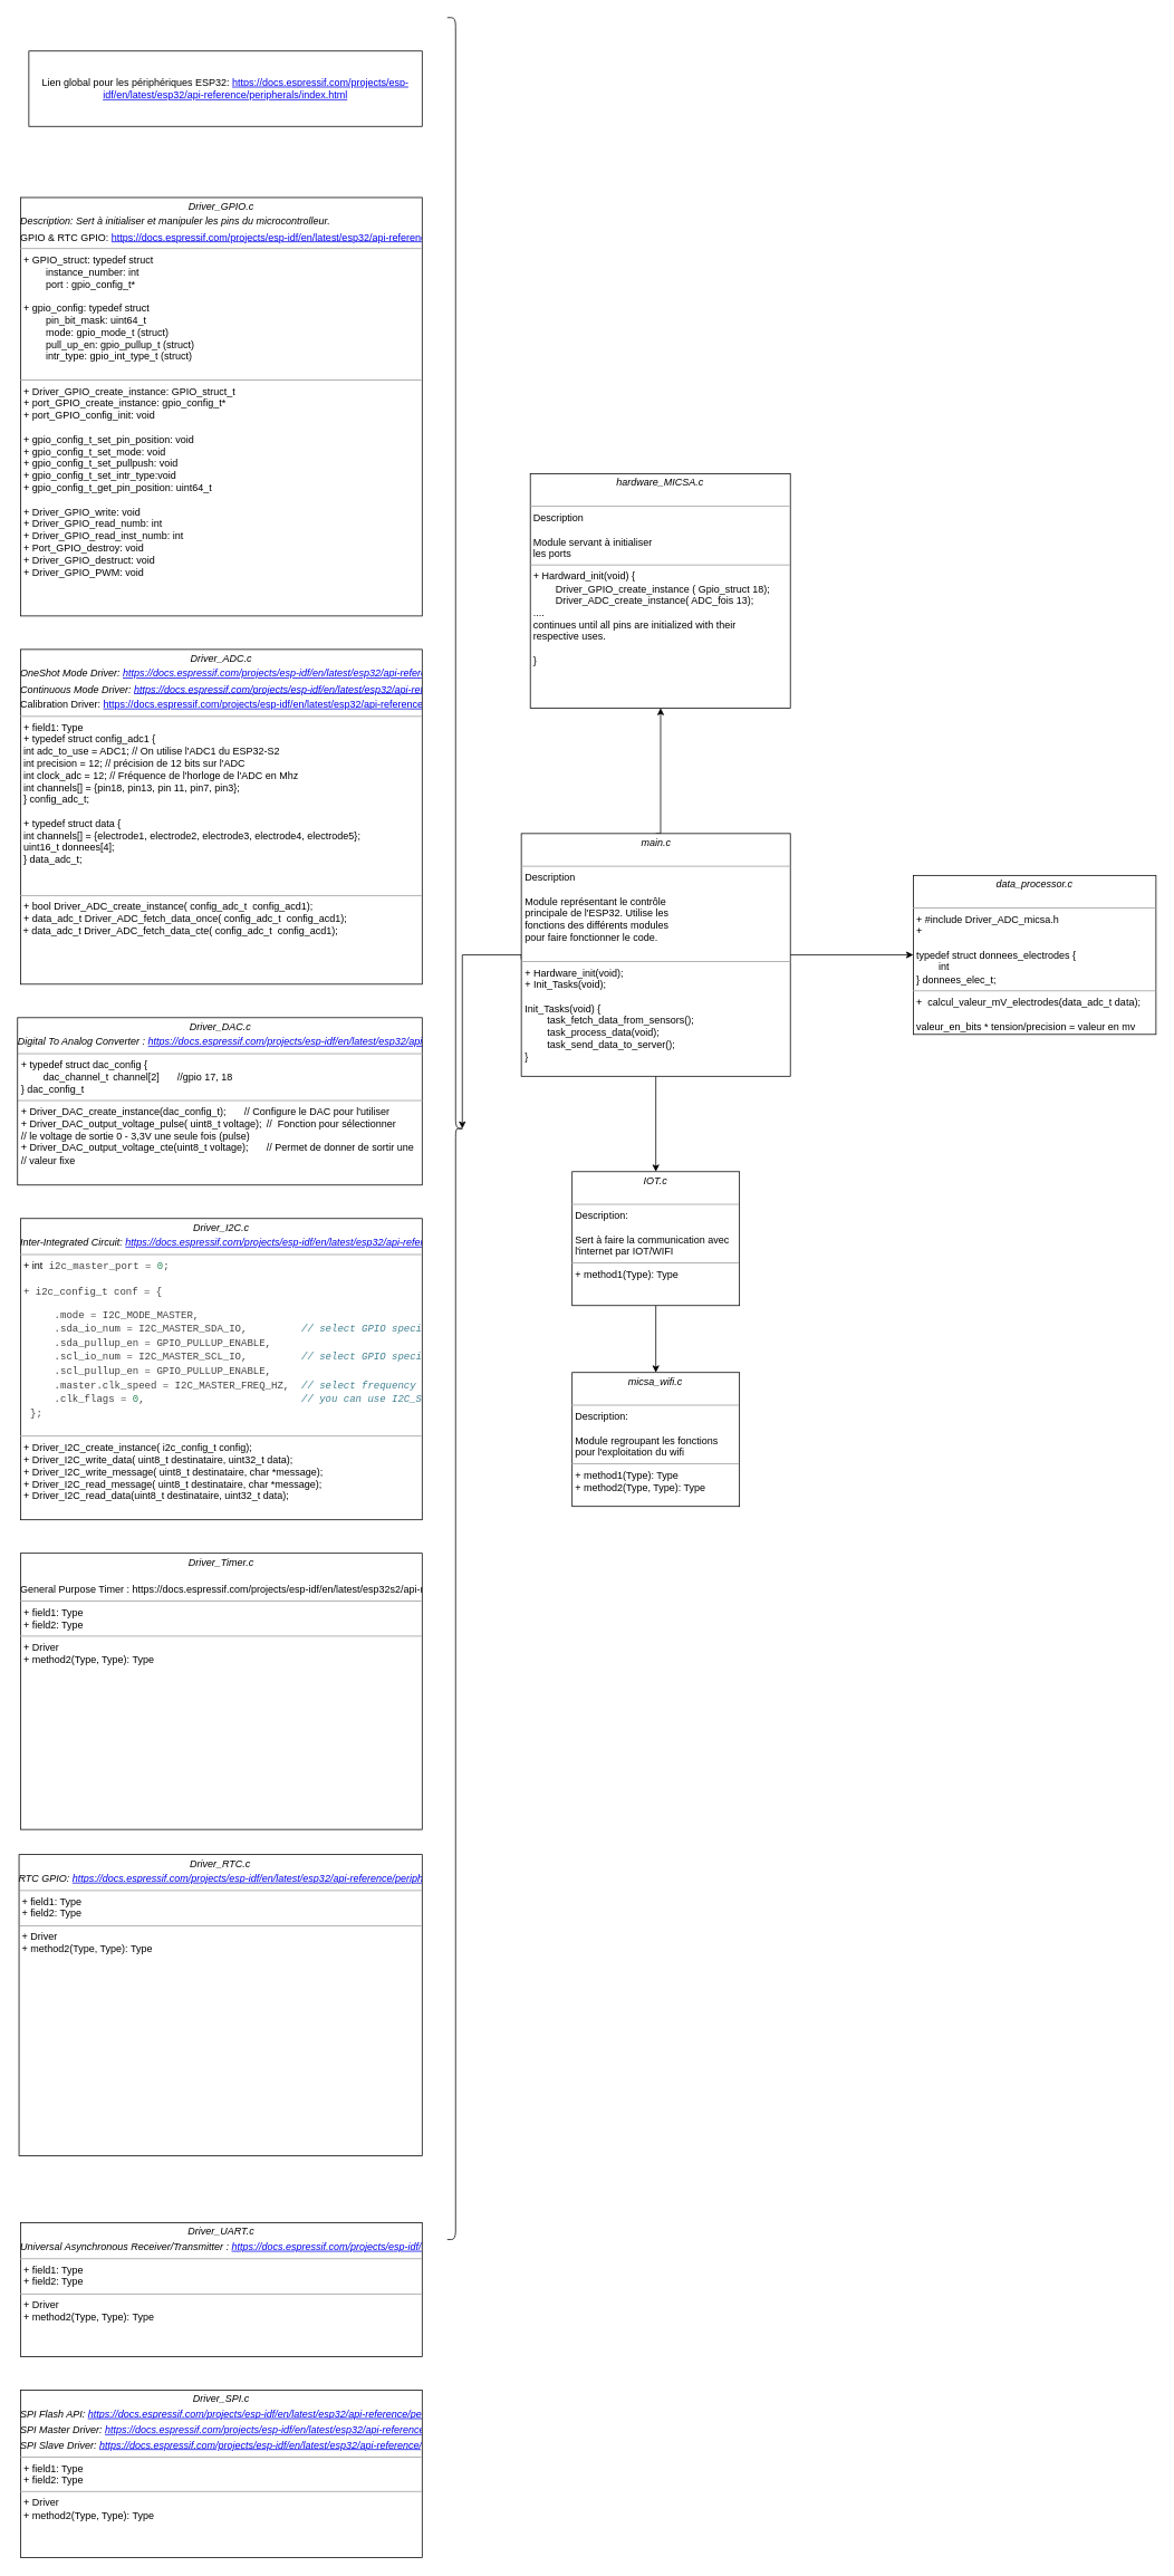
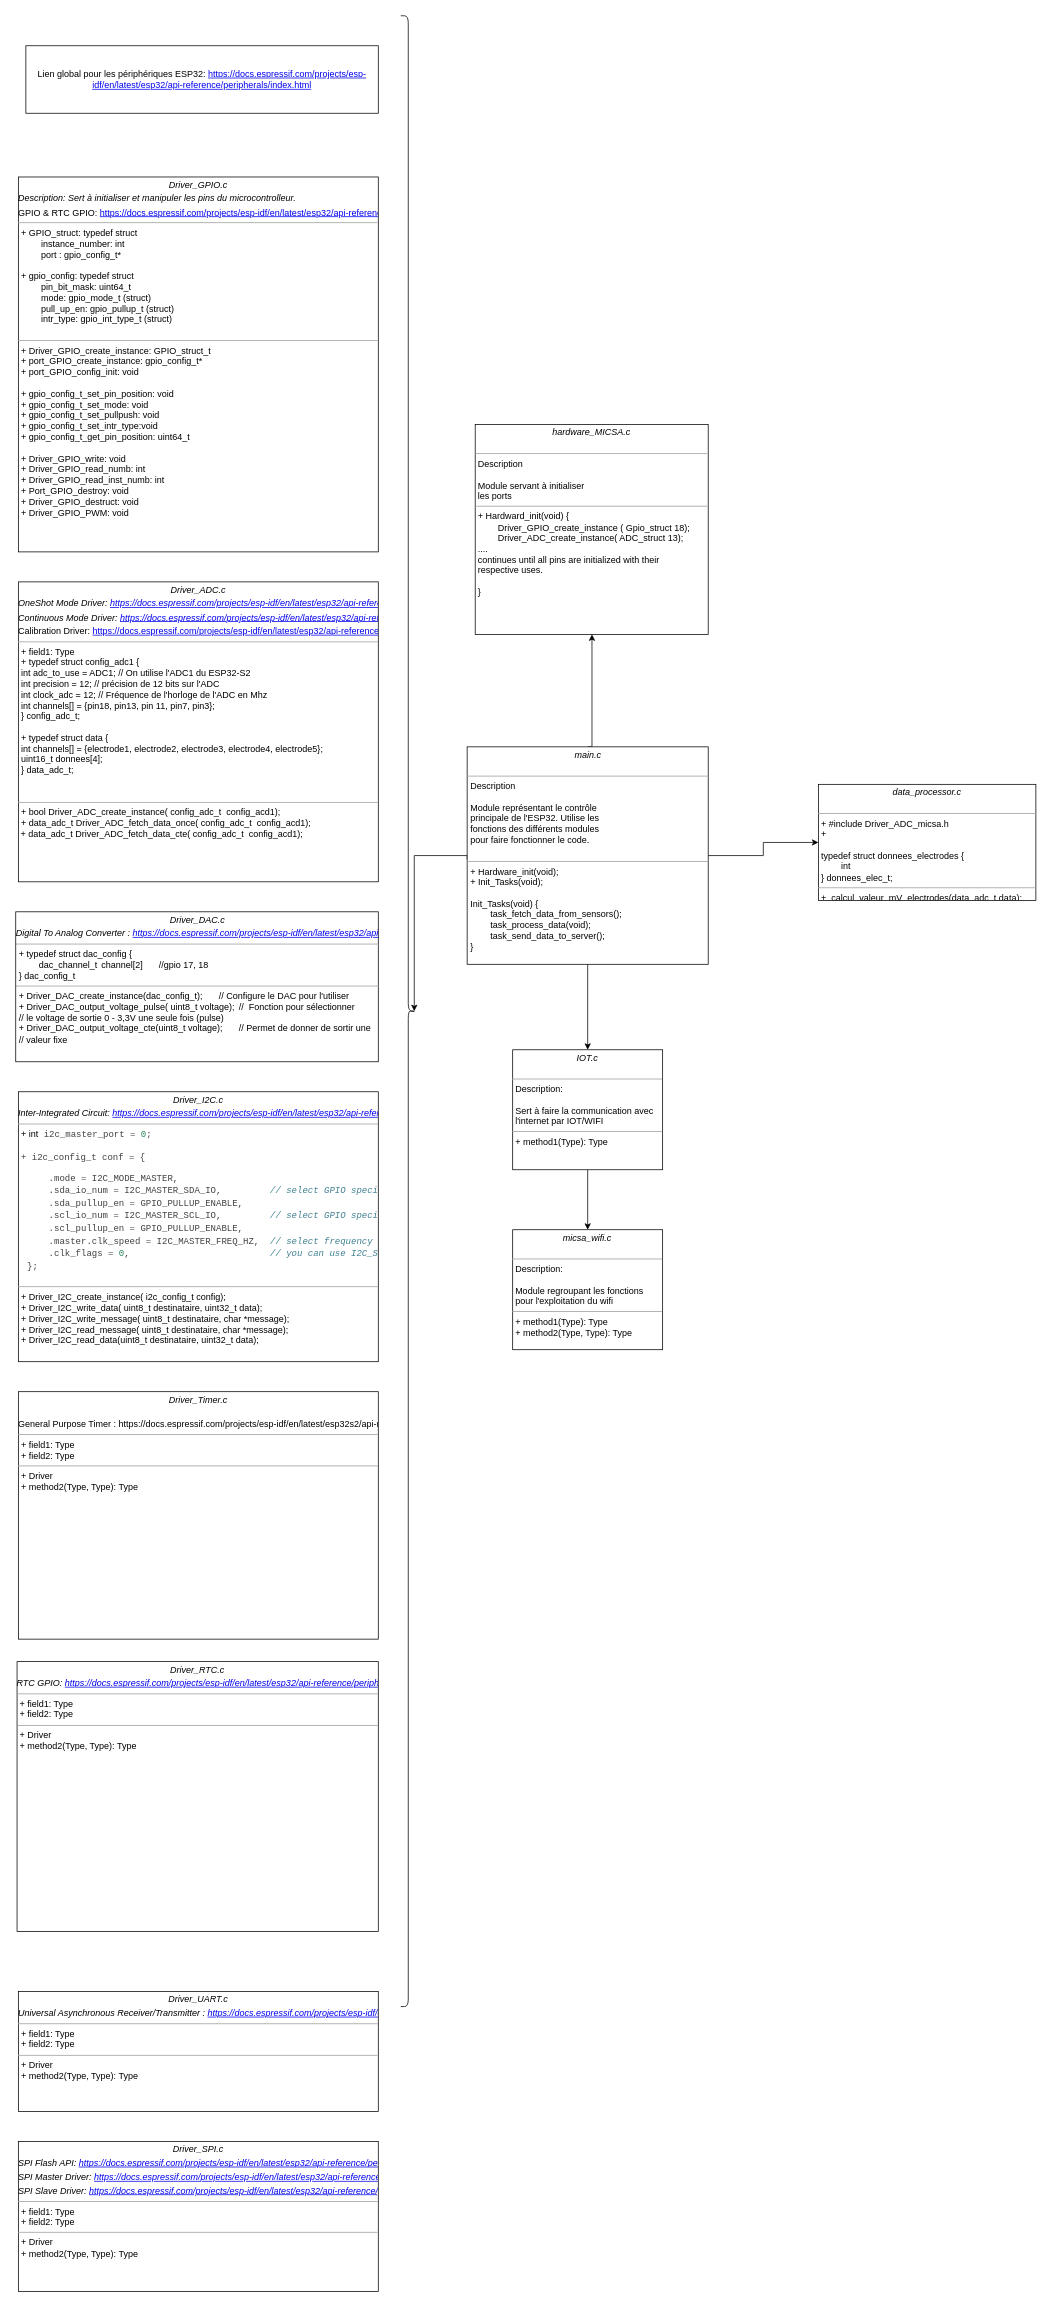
- <mxCell id="11" value="&lt;p style=&quot;margin:0px;margin-top:4px;text-align:center;&quot;&gt;&lt;i&gt;hardware_MICSA.c&lt;/i&gt;&lt;br&gt;&lt;br&gt;&lt;/p&gt;&lt;hr size=&quot;1&quot;&gt;&lt;p style=&quot;margin:0px;margin-left:4px;&quot;&gt;Description&lt;br&gt;&lt;br&gt;&lt;/p&gt;&lt;p style=&quot;margin:0px;margin-left:4px;&quot;&gt;Module servant à initialiser&amp;nbsp;&lt;/p&gt;&lt;p style=&quot;margin:0px;margin-left:4px;&quot;&gt;les ports&lt;/p&gt;&lt;hr size=&quot;1&quot;&gt;&lt;p style=&quot;margin:0px;margin-left:4px;&quot;&gt;+ Hardward_init(void) {&lt;/p&gt;&lt;p style=&quot;margin:0px;margin-left:4px;&quot;&gt;&lt;span style=&quot;white-space: pre;&quot;&gt;&#09;&lt;/span&gt;Driver_GPIO_create_instance ( Gpio_struct 18);&lt;br&gt;&lt;/p&gt;&lt;p style=&quot;margin:0px;margin-left:4px;&quot;&gt;&lt;span style=&quot;white-space: pre;&quot;&gt;&#09;&lt;/span&gt;Driver_ADC_create_instance( ADC_fois 13);&lt;br&gt;&lt;/p&gt;&lt;p style=&quot;margin:0px;margin-left:4px;&quot;&gt;....&lt;/p&gt;&lt;p style=&quot;margin:0px;margin-left:4px;&quot;&gt;continues until all pins are initialized with their&amp;nbsp;&lt;/p&gt;&lt;p style=&quot;margin:0px;margin-left:4px;&quot;&gt;respective uses.&lt;/p&gt;&lt;p style=&quot;margin:0px;margin-left:4px;&quot;&gt;&lt;br&gt;&lt;/p&gt;&lt;p style=&quot;margin:0px;margin-left:4px;&quot;&gt;}&lt;/p&gt;&lt;p style=&quot;margin:0px;margin-left:4px;&quot;&gt;&lt;br&gt;&lt;br&gt;&lt;/p&gt;" style="verticalAlign=top;align=left;overflow=fill;fontSize=12;fontFamily=Helvetica;html=1;" parent="1" vertex="1"><mxGeometry x="633.25" y="565" width="310.75" height="280" as="geometry" /></mxCell>
+ <mxCell id="11" value="&lt;p style=&quot;margin:0px;margin-top:4px;text-align:center;&quot;&gt;&lt;i&gt;hardware_MICSA.c&lt;/i&gt;&lt;br&gt;&lt;br&gt;&lt;/p&gt;&lt;hr size=&quot;1&quot;&gt;&lt;p style=&quot;margin:0px;margin-left:4px;&quot;&gt;Description&lt;br&gt;&lt;br&gt;&lt;/p&gt;&lt;p style=&quot;margin:0px;margin-left:4px;&quot;&gt;Module servant à initialiser&amp;nbsp;&lt;/p&gt;&lt;p style=&quot;margin:0px;margin-left:4px;&quot;&gt;les ports&lt;/p&gt;&lt;hr size=&quot;1&quot;&gt;&lt;p style=&quot;margin:0px;margin-left:4px;&quot;&gt;+ Hardward_init(void) {&lt;/p&gt;&lt;p style=&quot;margin:0px;margin-left:4px;&quot;&gt;&lt;span style=&quot;white-space: pre;&quot;&gt;&#09;&lt;/span&gt;Driver_GPIO_create_instance ( Gpio_struct 18);&lt;br&gt;&lt;/p&gt;&lt;p style=&quot;margin:0px;margin-left:4px;&quot;&gt;&lt;span style=&quot;white-space: pre;&quot;&gt;&#09;&lt;/span&gt;Driver_ADC_create_instance( ADC_struct 13);&lt;br&gt;&lt;/p&gt;&lt;p style=&quot;margin:0px;margin-left:4px;&quot;&gt;....&lt;/p&gt;&lt;p style=&quot;margin:0px;margin-left:4px;&quot;&gt;continues until all pins are initialized with their&amp;nbsp;&lt;/p&gt;&lt;p style=&quot;margin:0px;margin-left:4px;&quot;&gt;respective uses.&lt;/p&gt;&lt;p style=&quot;margin:0px;margin-left:4px;&quot;&gt;&lt;br&gt;&lt;/p&gt;&lt;p style=&quot;margin:0px;margin-left:4px;&quot;&gt;}&lt;/p&gt;&lt;p style=&quot;margin:0px;margin-left:4px;&quot;&gt;&lt;br&gt;&lt;br&gt;&lt;/p&gt;" style="verticalAlign=top;align=left;overflow=fill;fontSize=12;fontFamily=Helvetica;html=1;" parent="1" vertex="1"><mxGeometry x="633.25" y="565" width="310.75" height="280" as="geometry" /></mxCell>
- <mxCell id="12" value="&lt;p style=&quot;margin:0px;margin-top:4px;text-align:center;&quot;&gt;&lt;i&gt;data_processor.c&lt;/i&gt;&lt;br&gt;&lt;br&gt;&lt;/p&gt;&lt;hr size=&quot;1&quot;&gt;&lt;p style=&quot;margin:0px;margin-left:4px;&quot;&gt;+ #include Driver_ADC_micsa.h&amp;nbsp;&lt;br&gt;+&amp;nbsp;&lt;/p&gt;&lt;p style=&quot;margin:0px;margin-left:4px;&quot;&gt;&lt;br&gt;&lt;/p&gt;&lt;p style=&quot;margin:0px;margin-left:4px;&quot;&gt;typedef struct donnees_electrodes {&lt;/p&gt;&lt;p style=&quot;margin:0px;margin-left:4px;&quot;&gt;&lt;span style=&quot;white-space: pre;&quot;&gt;&#09;&lt;/span&gt;int&amp;nbsp;&lt;br&gt;&lt;/p&gt;&lt;p style=&quot;margin:0px;margin-left:4px;&quot;&gt;} donnees_elec_t;&lt;/p&gt;&lt;hr size=&quot;1&quot;&gt;&lt;p style=&quot;margin:0px;margin-left:4px;&quot;&gt;+&amp;nbsp; calcul_valeur_mV_electrodes(data_adc_t data);&lt;br&gt;&lt;/p&gt;&lt;p style=&quot;margin:0px;margin-left:4px;&quot;&gt;&lt;br&gt;&lt;/p&gt;&lt;p style=&quot;margin:0px;margin-left:4px;&quot;&gt;valeur_en_bits * tension/precision = valeur en mv&lt;/p&gt;&lt;p style=&quot;margin:0px;margin-left:4px;&quot;&gt;&lt;br&gt;&lt;/p&gt;&lt;p style=&quot;margin:0px;margin-left:4px;&quot;&gt;+ calcul_FFT_electrodes( )&lt;/p&gt;" style="verticalAlign=top;align=left;overflow=fill;fontSize=12;fontFamily=Helvetica;html=1;" parent="1" vertex="1"><mxGeometry x="1091" y="1045" width="290" height="190" as="geometry" /></mxCell>
+ <mxCell id="12" value="&lt;p style=&quot;margin:0px;margin-top:4px;text-align:center;&quot;&gt;&lt;i&gt;data_processor.c&lt;/i&gt;&lt;br&gt;&lt;br&gt;&lt;/p&gt;&lt;hr size=&quot;1&quot;&gt;&lt;p style=&quot;margin:0px;margin-left:4px;&quot;&gt;+ #include Driver_ADC_micsa.h&amp;nbsp;&lt;br&gt;+&amp;nbsp;&lt;/p&gt;&lt;p style=&quot;margin:0px;margin-left:4px;&quot;&gt;&lt;br&gt;&lt;/p&gt;&lt;p style=&quot;margin:0px;margin-left:4px;&quot;&gt;typedef struct donnees_electrodes {&lt;/p&gt;&lt;p style=&quot;margin:0px;margin-left:4px;&quot;&gt;&lt;span style=&quot;white-space: pre;&quot;&gt;&#09;&lt;/span&gt;int&amp;nbsp;&lt;br&gt;&lt;/p&gt;&lt;p style=&quot;margin:0px;margin-left:4px;&quot;&gt;} donnees_elec_t;&lt;/p&gt;&lt;hr size=&quot;1&quot;&gt;&lt;p style=&quot;margin:0px;margin-left:4px;&quot;&gt;+&amp;nbsp; calcul_valeur_mV_electrodes(data_adc_t data);&lt;br&gt;&lt;/p&gt;&lt;p style=&quot;margin:0px;margin-left:4px;&quot;&gt;&lt;br&gt;&lt;/p&gt;&lt;p style=&quot;margin:0px;margin-left:4px;&quot;&gt;valeur_en_bits * tension/precision = valeur en mv&lt;/p&gt;&lt;p style=&quot;margin:0px;margin-left:4px;&quot;&gt;&lt;br&gt;&lt;/p&gt;&lt;p style=&quot;margin:0px;margin-left:4px;&quot;&gt;+ calcul_FFT_electrodes( )&lt;/p&gt;" style="verticalAlign=top;align=left;overflow=fill;fontSize=12;fontFamily=Helvetica;html=1;" parent="1" vertex="1"><mxGeometry x="1091" y="1045" width="290" height="155" as="geometry" /></mxCell>
